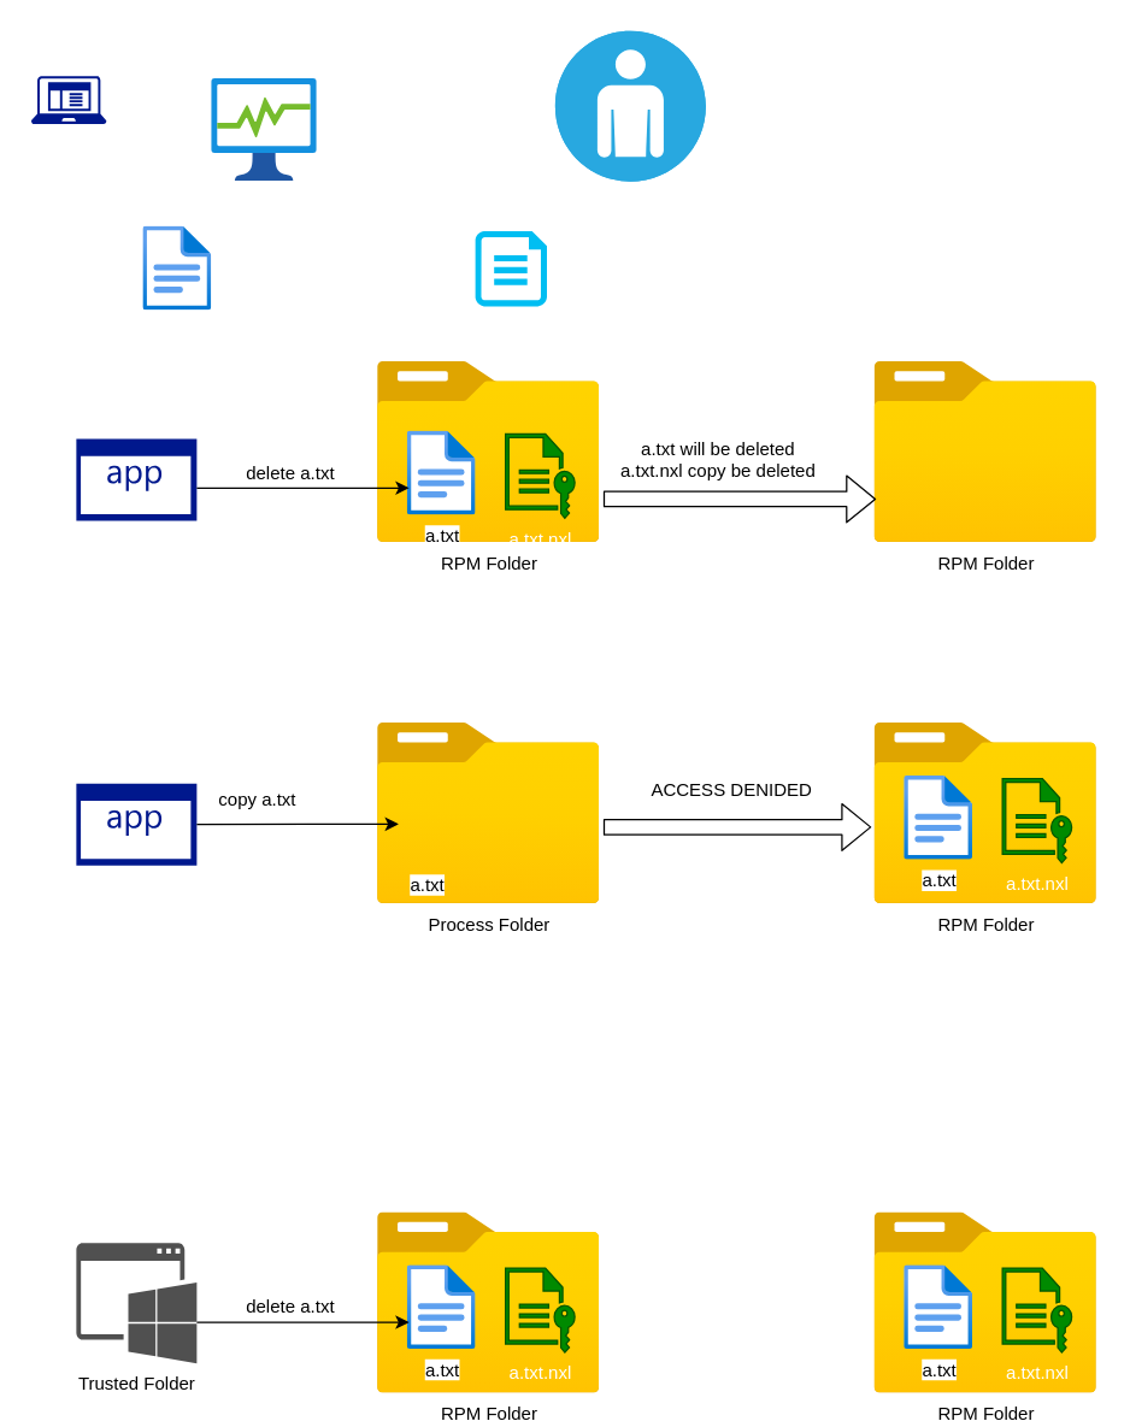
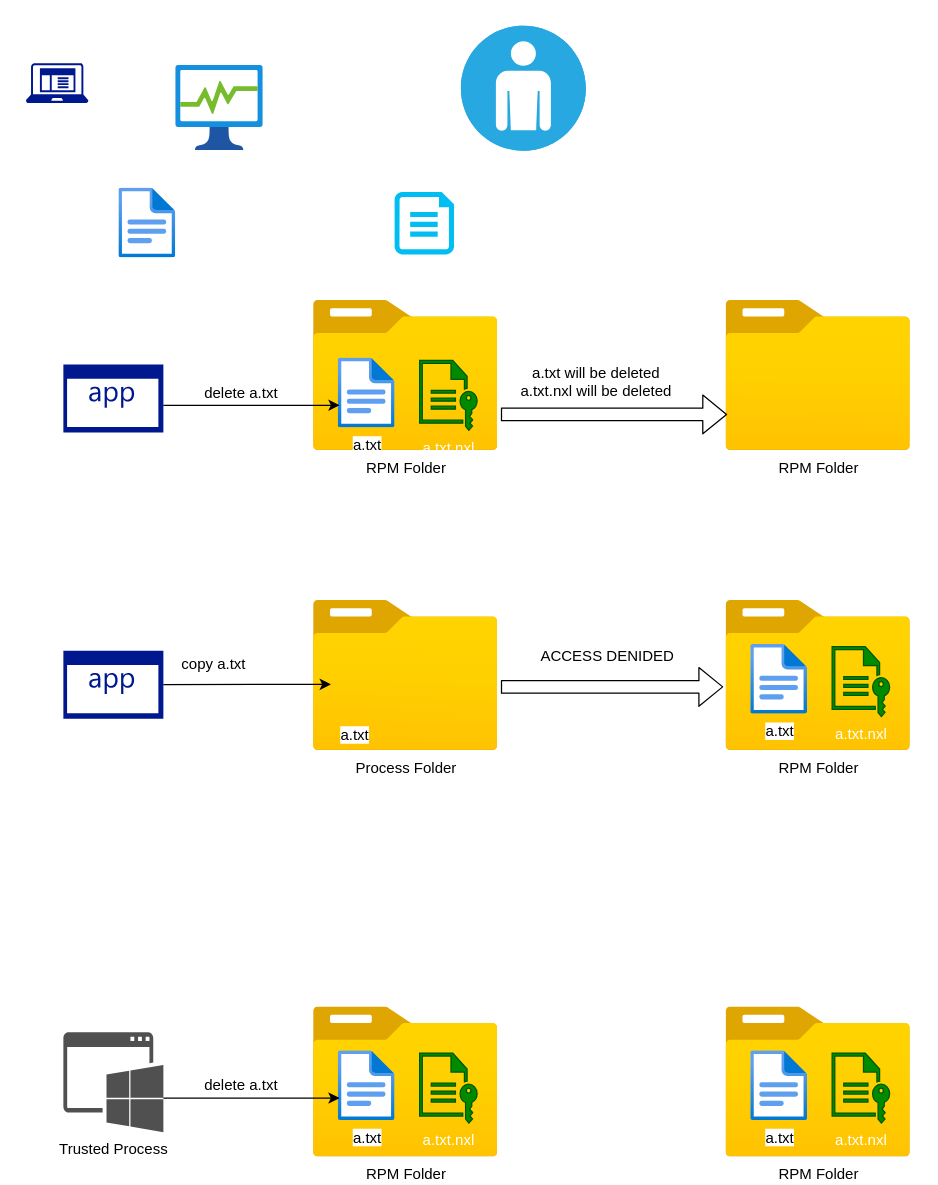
- <mxCell id="25" value="a.txt will be deleted&lt;br&gt;a.txt.nxl copy be deleted" style="text;html=1;align=center;verticalAlign=middle;resizable=0;points=[];autosize=1;strokeColor=none;" vertex="1" parent="1"><mxGeometry x="406" y="289.76" width="140" height="30" as="geometry" /></mxCell>
+ <mxCell id="25" value="a.txt will be deleted&lt;br&gt;a.txt.nxl will be deleted" style="text;html=1;align=center;verticalAlign=middle;resizable=0;points=[];autosize=1;strokeColor=none;" vertex="1" parent="1"><mxGeometry x="406" y="289.76" width="140" height="30" as="geometry" /></mxCell>
- <mxCell id="6" value="Trusted Folder" style="pointerEvents=1;shadow=0;dashed=0;html=1;strokeColor=none;fillColor=#505050;labelPosition=center;verticalLabelPosition=bottom;verticalAlign=top;outlineConnect=0;align=center;shape=mxgraph.office.concepts.application_windows;" vertex="1" parent="1"><mxGeometry x="50" y="825.24" width="80" height="80" as="geometry" /></mxCell>
+ <mxCell id="6" value="Trusted Process" style="pointerEvents=1;shadow=0;dashed=0;html=1;strokeColor=none;fillColor=#505050;labelPosition=center;verticalLabelPosition=bottom;verticalAlign=top;outlineConnect=0;align=center;shape=mxgraph.office.concepts.application_windows;" vertex="1" parent="1"><mxGeometry x="50" y="825.24" width="80" height="80" as="geometry" /></mxCell>
